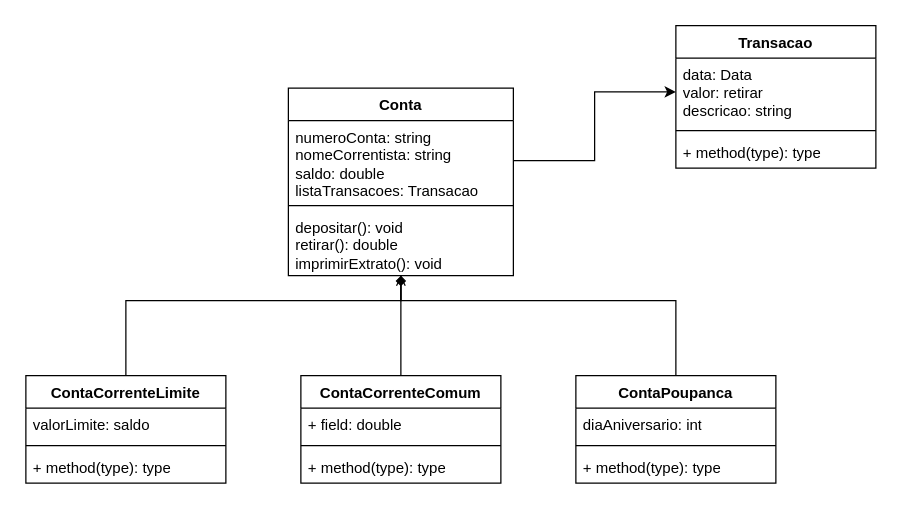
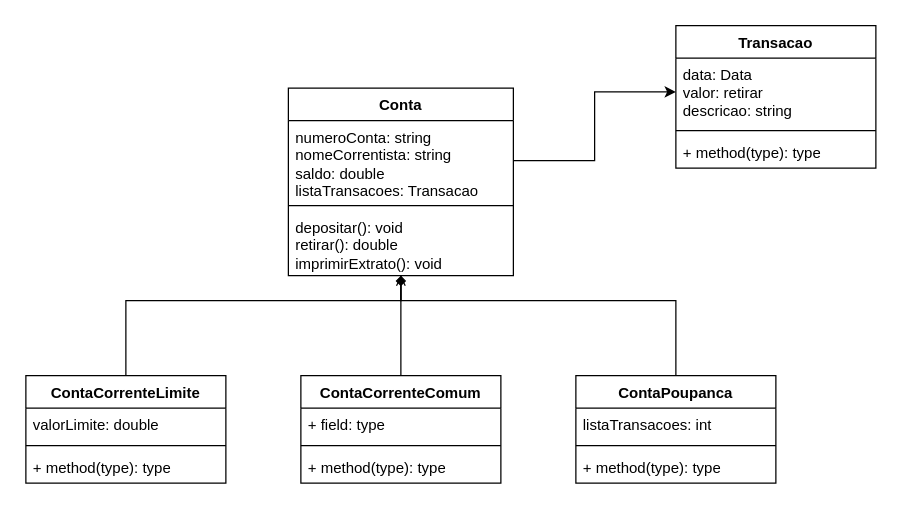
- <mxCell id="13" value="valorLimite: saldo" style="text;strokeColor=none;fillColor=none;align=left;verticalAlign=top;spacingLeft=4;spacingRight=4;overflow=hidden;rotatable=0;points=[[0,0.5],[1,0.5]];portConstraint=eastwest;whiteSpace=wrap;html=1;" vertex="1" parent="12"><mxGeometry y="26" width="160" height="26" as="geometry" /></mxCell>
+ <mxCell id="13" value="valorLimite: double" style="text;strokeColor=none;fillColor=none;align=left;verticalAlign=top;spacingLeft=4;spacingRight=4;overflow=hidden;rotatable=0;points=[[0,0.5],[1,0.5]];portConstraint=eastwest;whiteSpace=wrap;html=1;" vertex="1" parent="12"><mxGeometry y="26" width="160" height="26" as="geometry" /></mxCell>
- <mxCell id="8" value="+ field: double" style="text;strokeColor=none;fillColor=none;align=left;verticalAlign=top;spacingLeft=4;spacingRight=4;overflow=hidden;rotatable=0;points=[[0,0.5],[1,0.5]];portConstraint=eastwest;whiteSpace=wrap;html=1;" vertex="1" parent="7"><mxGeometry y="26" width="160" height="26" as="geometry" /></mxCell>
+ <mxCell id="8" value="+ field: type" style="text;strokeColor=none;fillColor=none;align=left;verticalAlign=top;spacingLeft=4;spacingRight=4;overflow=hidden;rotatable=0;points=[[0,0.5],[1,0.5]];portConstraint=eastwest;whiteSpace=wrap;html=1;" vertex="1" parent="7"><mxGeometry y="26" width="160" height="26" as="geometry" /></mxCell>
- <mxCell id="18" value="diaAniversario: int" style="text;strokeColor=none;fillColor=none;align=left;verticalAlign=top;spacingLeft=4;spacingRight=4;overflow=hidden;rotatable=0;points=[[0,0.5],[1,0.5]];portConstraint=eastwest;whiteSpace=wrap;html=1;" vertex="1" parent="17"><mxGeometry y="26" width="160" height="26" as="geometry" /></mxCell>
+ <mxCell id="18" value="listaTransacoes: int" style="text;strokeColor=none;fillColor=none;align=left;verticalAlign=top;spacingLeft=4;spacingRight=4;overflow=hidden;rotatable=0;points=[[0,0.5],[1,0.5]];portConstraint=eastwest;whiteSpace=wrap;html=1;" vertex="1" parent="17"><mxGeometry y="26" width="160" height="26" as="geometry" /></mxCell>
